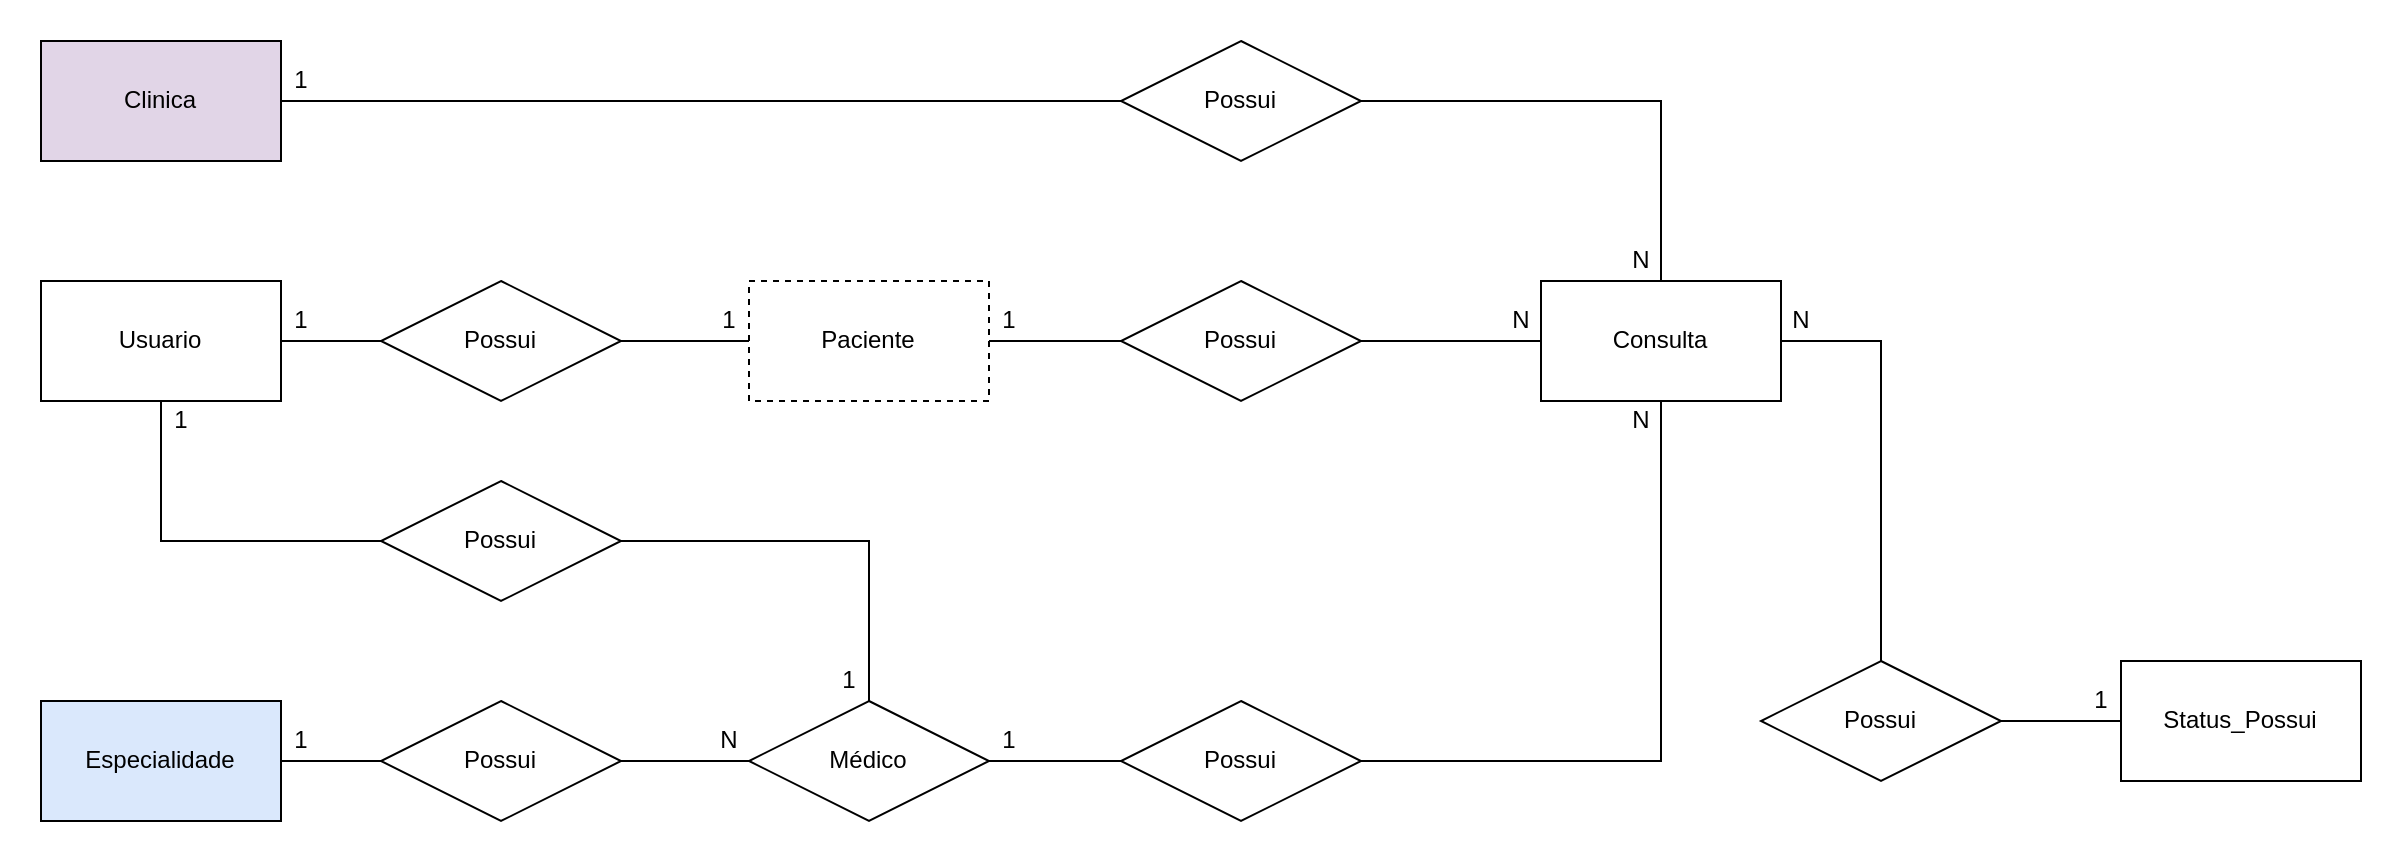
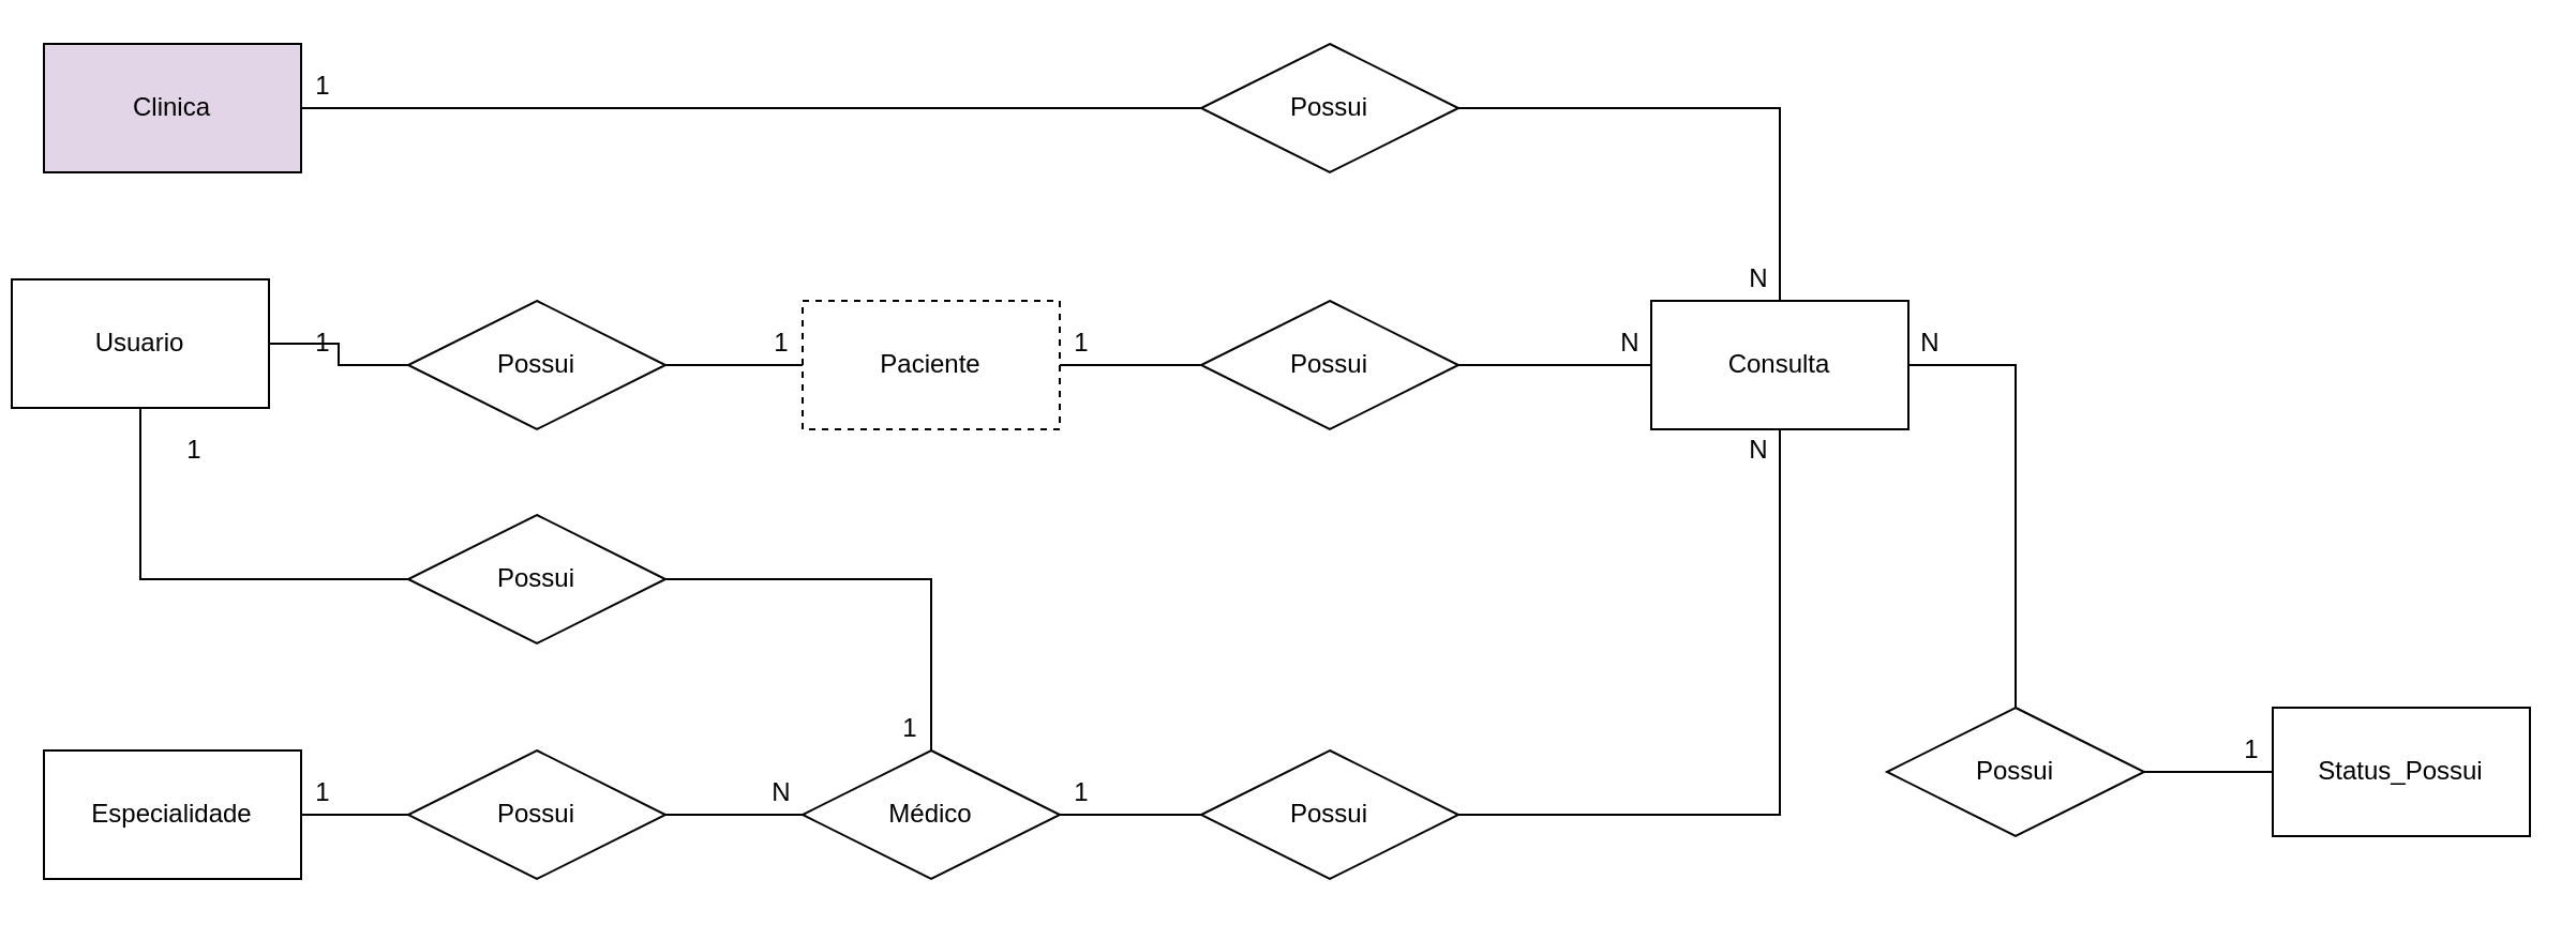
- <mxCell id="6" value="Usuario" style="rounded=0;whiteSpace=wrap;html=1;" parent="1" vertex="1"><mxGeometry y="140" width="120" height="60" as="geometry" x="20" /></mxCell>
+ <mxCell id="6" value="Usuario" style="rounded=0;whiteSpace=wrap;html=1;" parent="1" vertex="1"><mxGeometry x="5" y="130" width="120" height="60" as="geometry" /></mxCell>
- <mxCell id="14" value="Especialidade" style="rounded=0;whiteSpace=wrap;html=1;fillColor=#dae8fc;" parent="1" vertex="1"><mxGeometry y="350" width="120" height="60" as="geometry" x="20" /></mxCell>
+ <mxCell id="14" value="Especialidade" style="rounded=0;whiteSpace=wrap;html=1;" parent="1" vertex="1"><mxGeometry y="350" width="120" height="60" as="geometry" x="20" /></mxCell>
